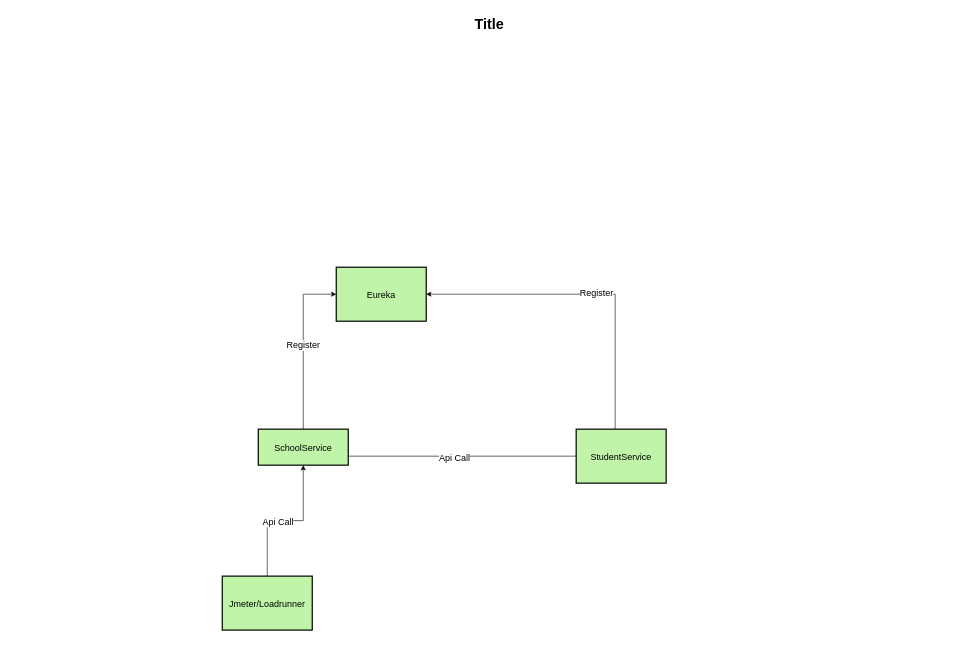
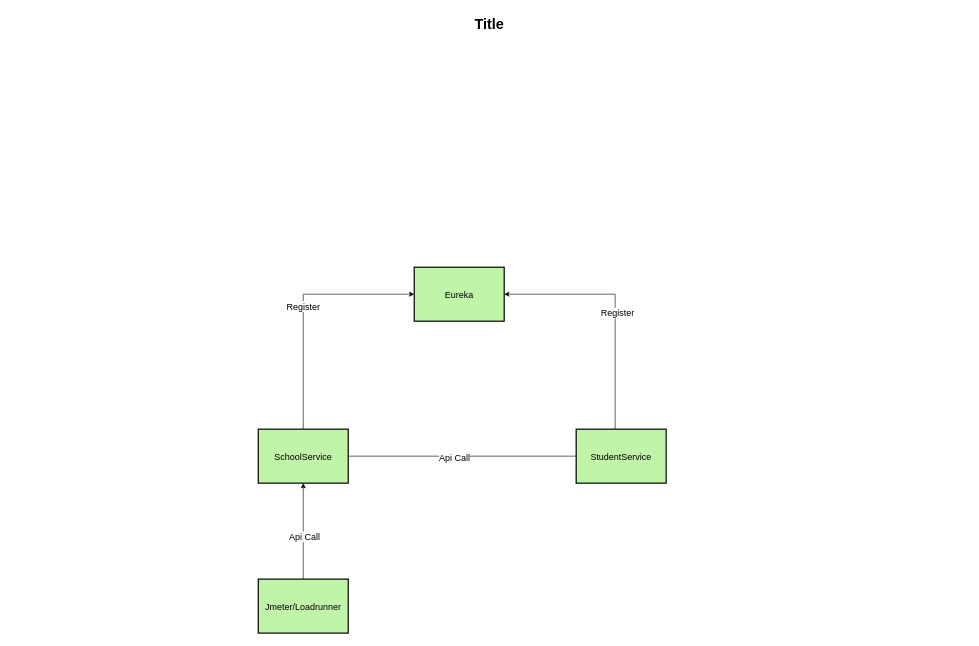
- <mxCell id="3" value="Eureka" style="strokeWidth=2;dashed=0;align=center;fontSize=15;shape=rect;fillColor=#c0f5a9;verticalLabelPosition=middle;verticalAlign=middle;horizontal=1;labelPosition=center;" parent="1" vertex="1"><mxGeometry x="560" y="445" width="150" height="90" as="geometry" /></mxCell>
+ <mxCell id="3" value="Eureka" style="strokeWidth=2;dashed=0;align=center;fontSize=15;shape=rect;fillColor=#c0f5a9;verticalLabelPosition=middle;verticalAlign=middle;horizontal=1;labelPosition=center;" parent="1" vertex="1"><mxGeometry x="690" y="445" width="150" height="90" as="geometry" /></mxCell>
- <mxCell id="13" value="SchoolService" style="strokeWidth=2;dashed=0;align=center;fontSize=15;shape=rect;fillColor=#c0f5a9;verticalLabelPosition=middle;verticalAlign=middle;labelPosition=center;" parent="1" vertex="1"><mxGeometry x="430" y="715" width="150" height="60" as="geometry" /></mxCell>
+ <mxCell id="13" value="SchoolService" style="strokeWidth=2;dashed=0;align=center;fontSize=15;shape=rect;fillColor=#c0f5a9;verticalLabelPosition=middle;verticalAlign=middle;labelPosition=center;" parent="1" vertex="1"><mxGeometry x="430" y="715" width="150" height="90" as="geometry" /></mxCell>
- <mxCell id="6" value="Jmeter/Loadrunner" style="strokeWidth=2;dashed=0;align=center;fontSize=15;shape=rect;fillColor=#c0f5a9;verticalLabelPosition=middle;verticalAlign=middle;labelPosition=center;" parent="1" vertex="1"><mxGeometry x="370" y="960" width="150" height="90" as="geometry" /></mxCell>
+ <mxCell id="6" value="Jmeter/Loadrunner" style="strokeWidth=2;dashed=0;align=center;fontSize=15;shape=rect;fillColor=#c0f5a9;verticalLabelPosition=middle;verticalAlign=middle;labelPosition=center;" parent="1" vertex="1"><mxGeometry x="430" y="965" width="150" height="90" as="geometry" /></mxCell>
